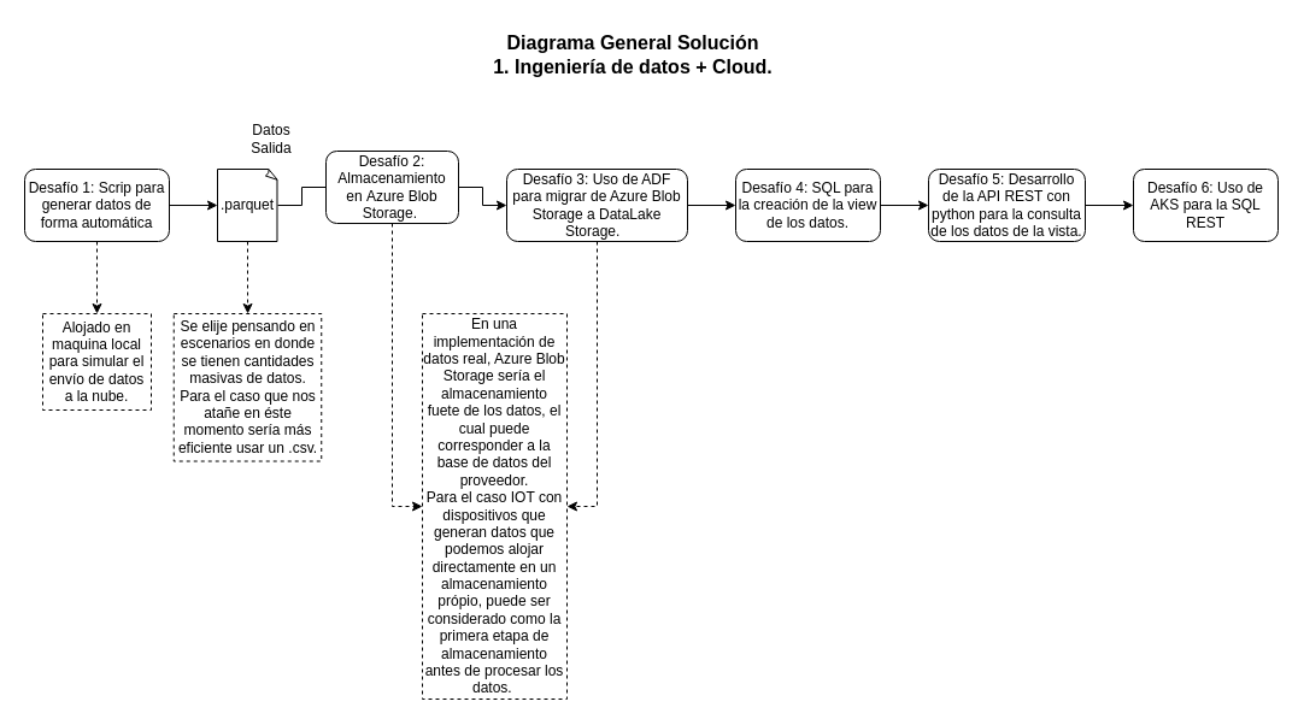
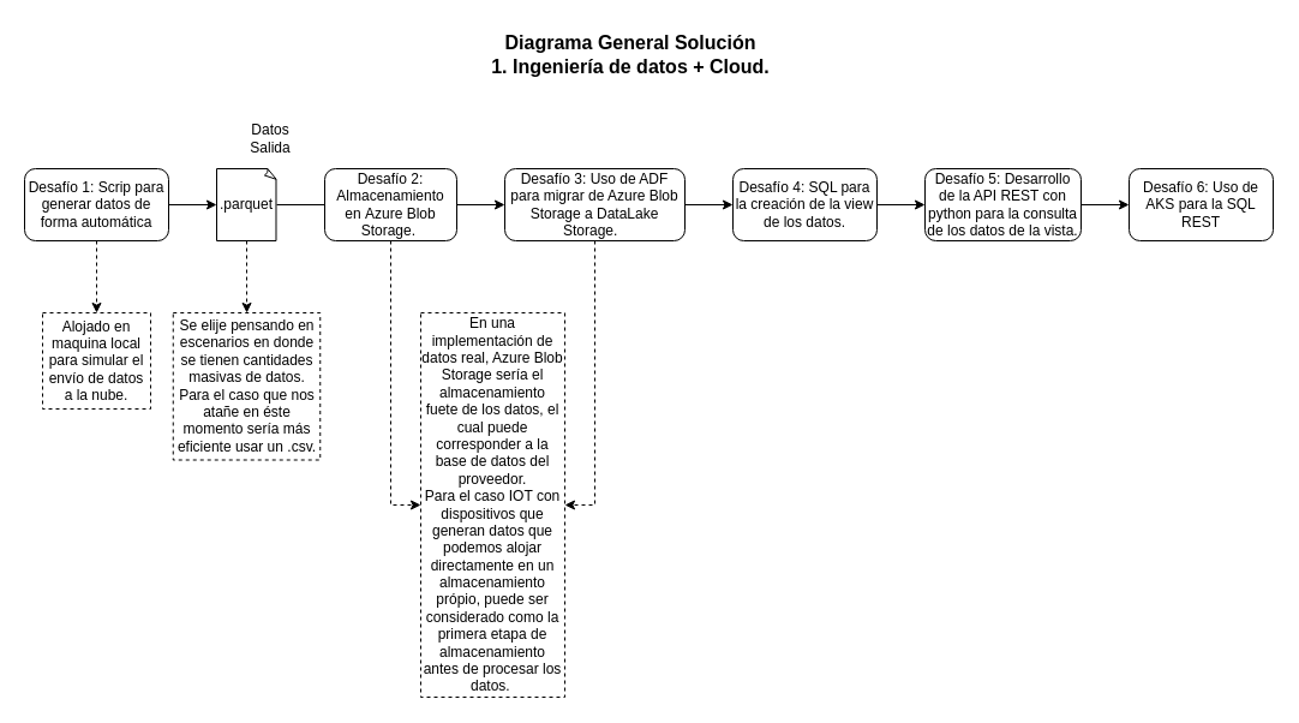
- <mxCell id="13" value="Desafío 2: Almacenamiento en&amp;nbsp;Azure Blob Storage.&amp;nbsp;" style="rounded=1;whiteSpace=wrap;html=1;" vertex="1" parent="1"><mxGeometry x="270" y="125" width="110" height="60" as="geometry" /></mxCell>
+ <mxCell id="13" value="Desafío 2: Almacenamiento en&amp;nbsp;Azure Blob Storage.&amp;nbsp;" style="rounded=1;whiteSpace=wrap;html=1;" vertex="1" parent="1"><mxGeometry x="270" y="140" width="110" height="60" as="geometry" /></mxCell>
